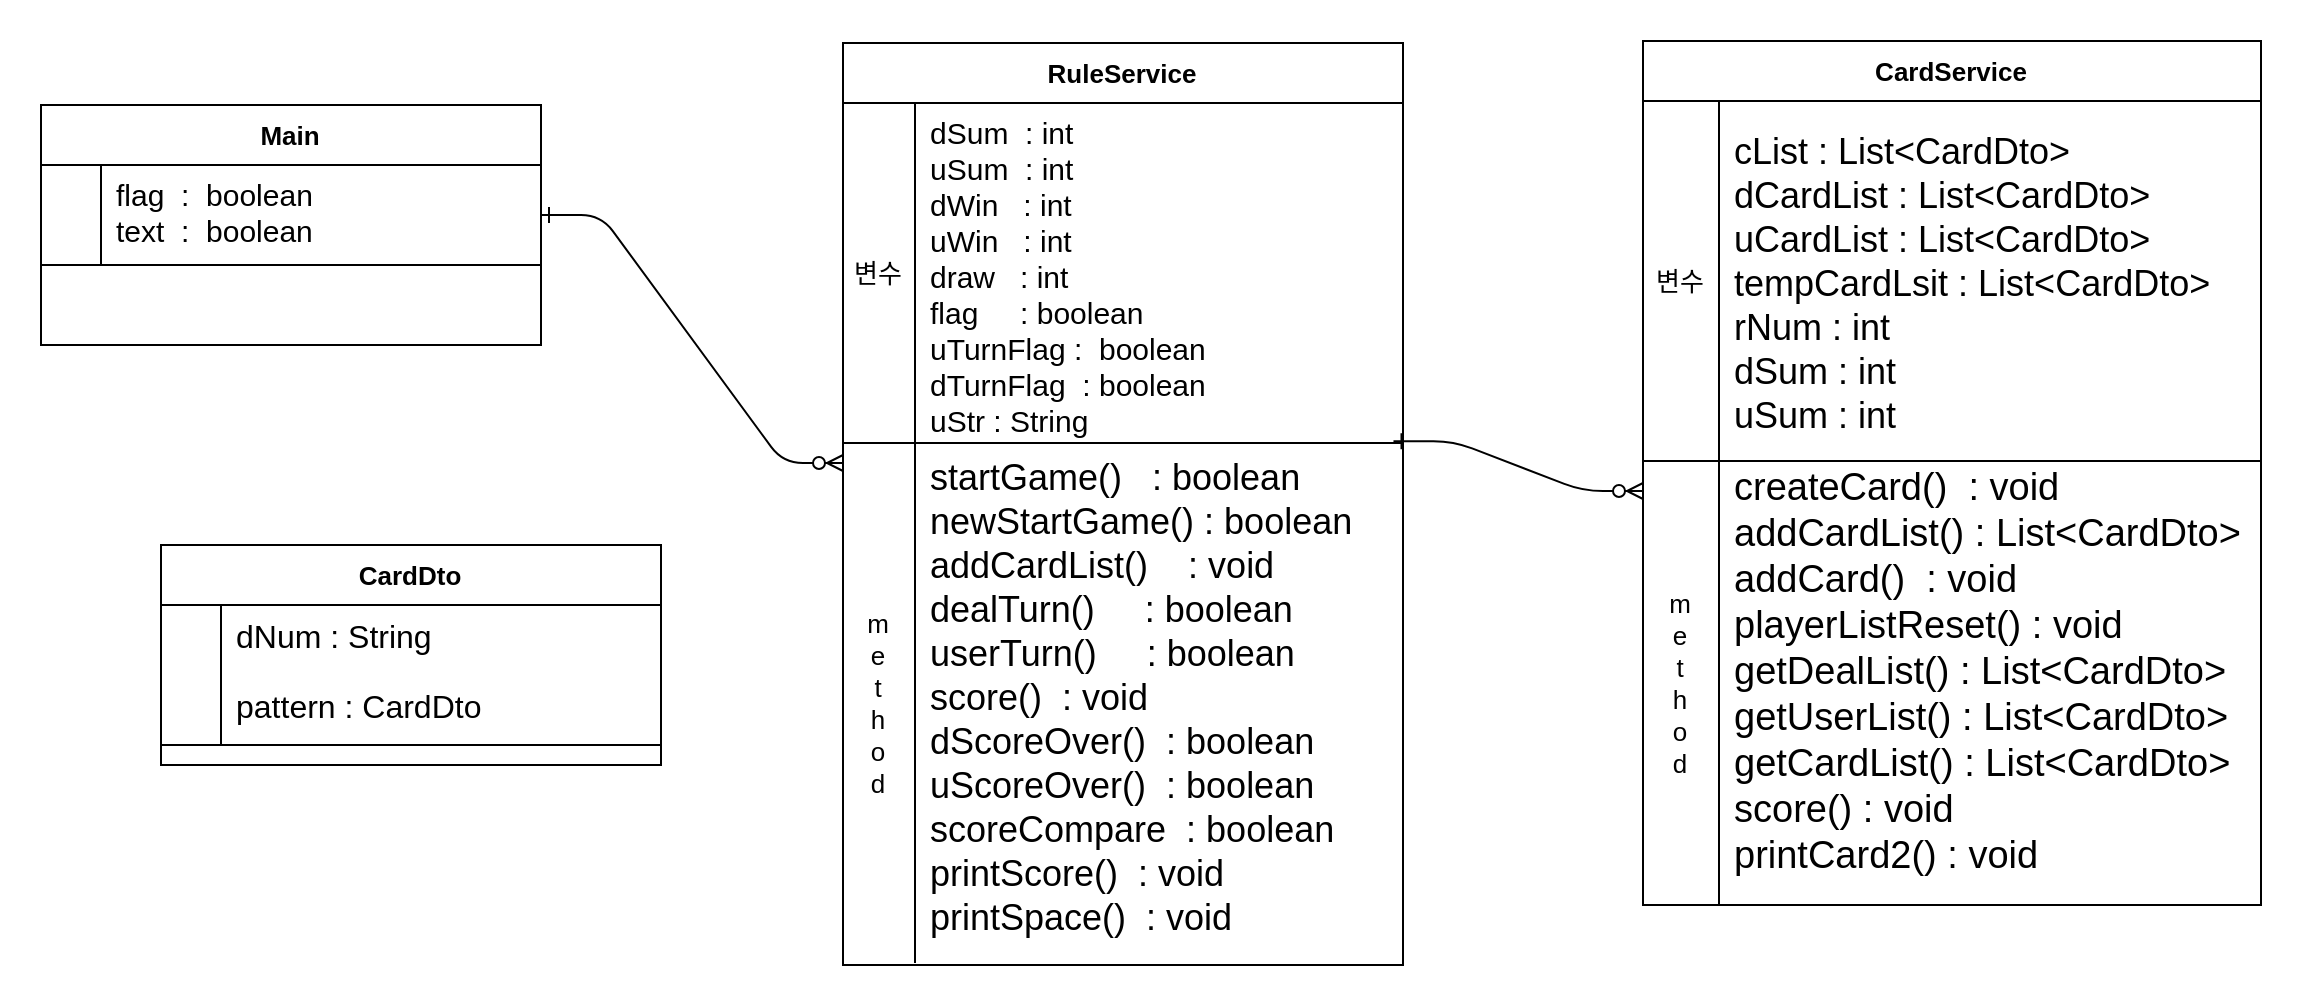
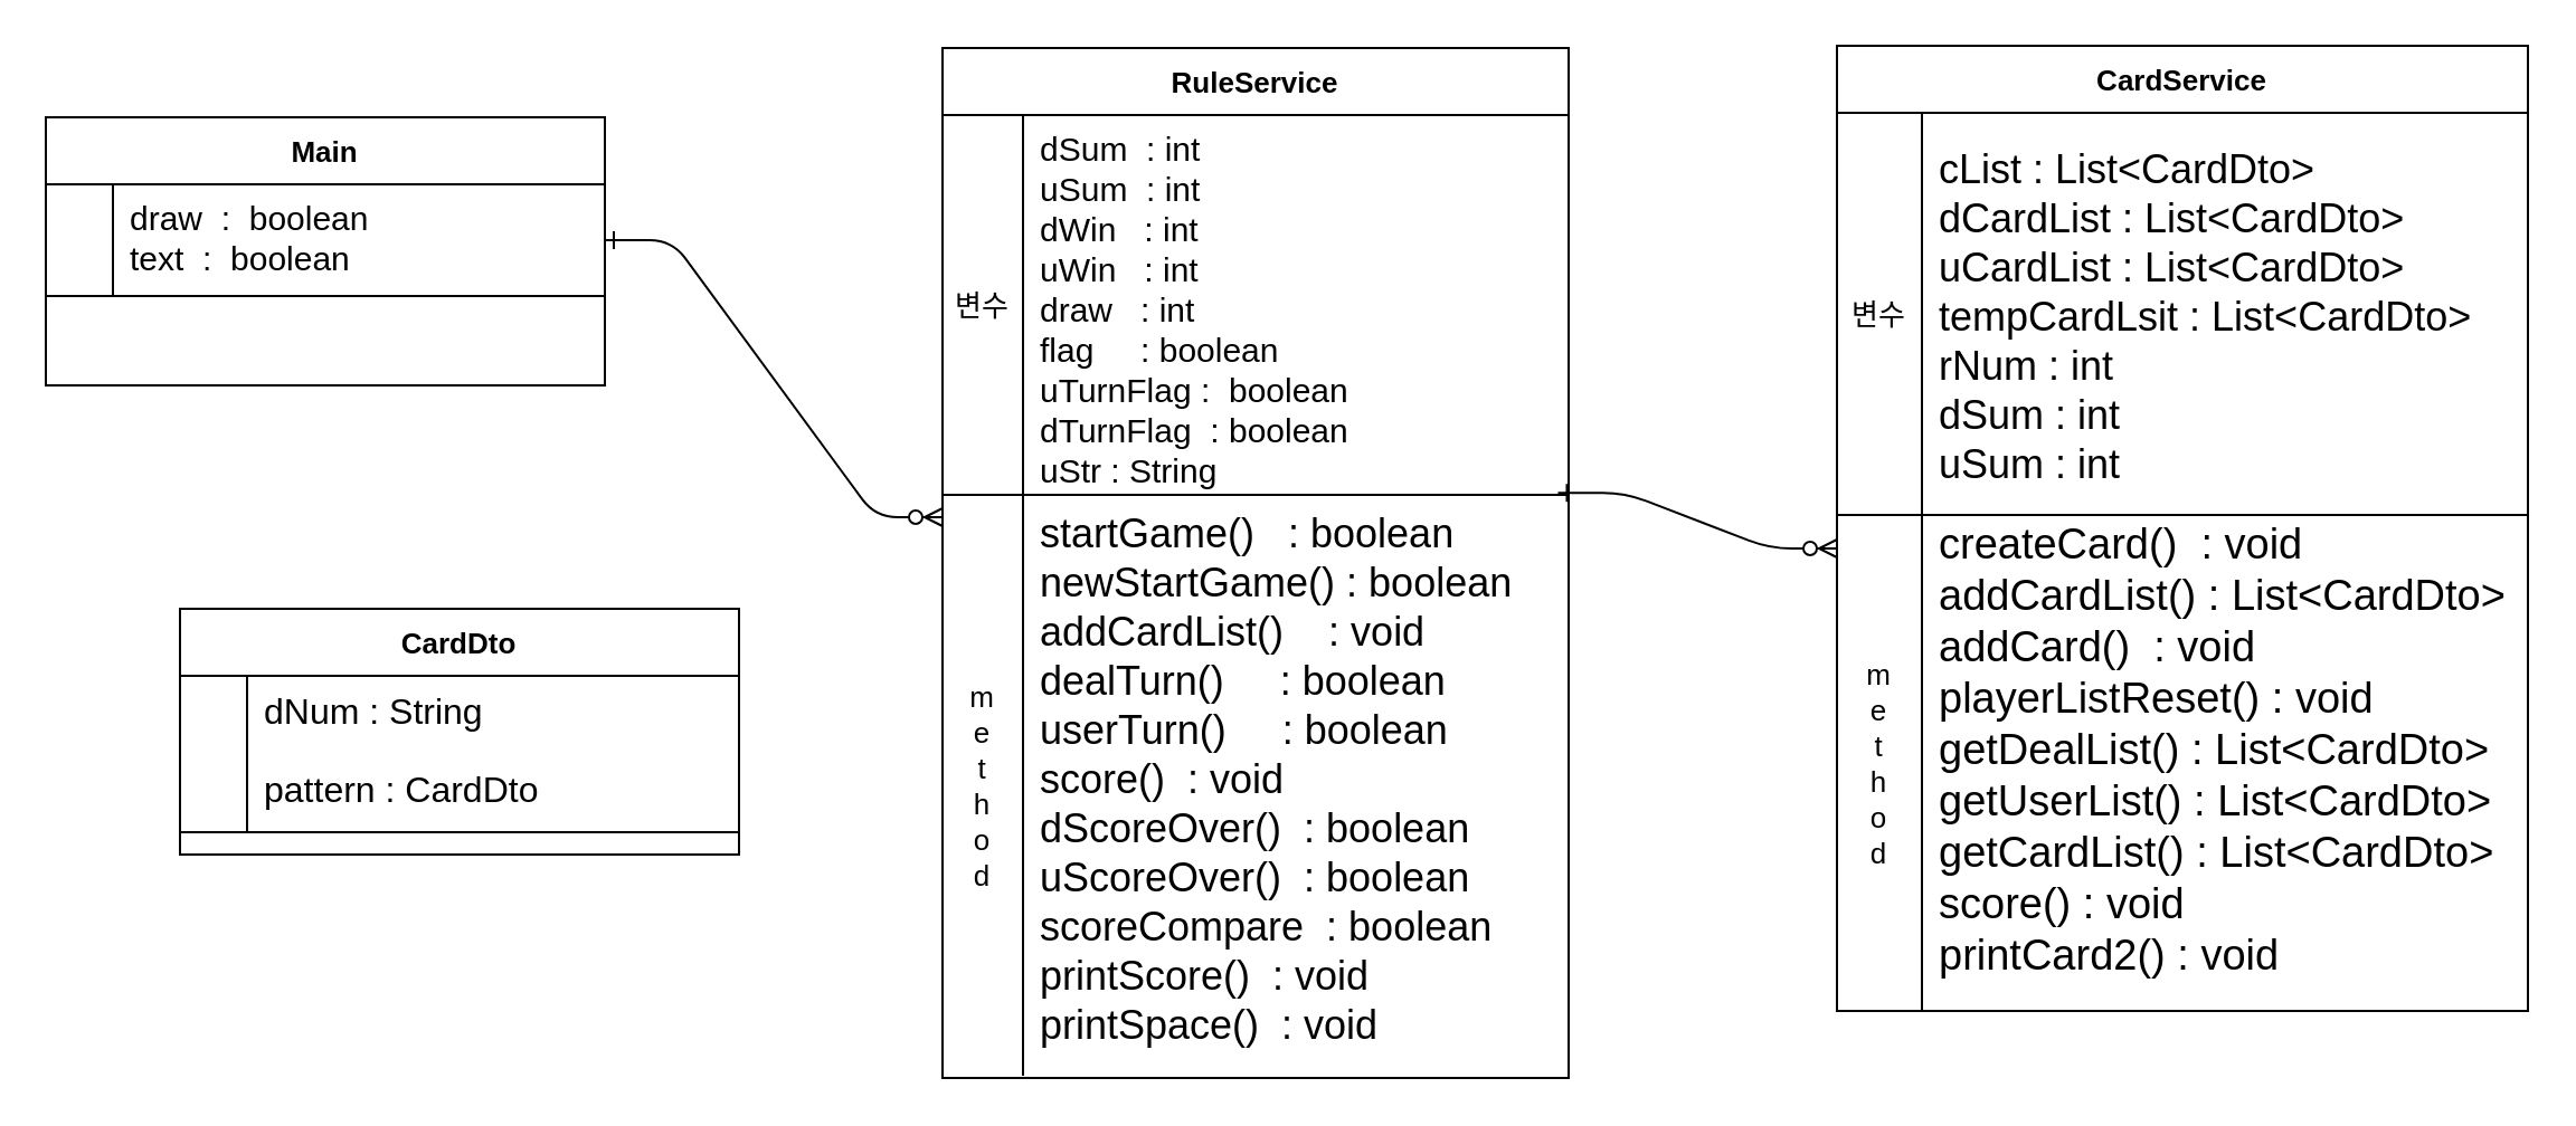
- <mxCell id="21" value="flag  :  boolean&#10;text  :  boolean" style="shape=partialRectangle;overflow=hidden;connectable=0;fillColor=none;top=0;left=0;bottom=0;right=0;align=left;spacingLeft=6;fontStyle=0;fontSize=15;labelBackgroundColor=none;verticalAlign=top;" parent="19" vertex="1"><mxGeometry x="30" width="220" height="50" as="geometry"><mxRectangle width="220" height="50" as="alternateBounds" /></mxGeometry></mxCell>
+ <mxCell id="21" value="draw  :  boolean&#10;text  :  boolean" style="shape=partialRectangle;overflow=hidden;connectable=0;fillColor=none;top=0;left=0;bottom=0;right=0;align=left;spacingLeft=6;fontStyle=0;fontSize=15;labelBackgroundColor=none;verticalAlign=top;" parent="19" vertex="1"><mxGeometry x="30" width="220" height="50" as="geometry"><mxRectangle width="220" height="50" as="alternateBounds" /></mxGeometry></mxCell>
